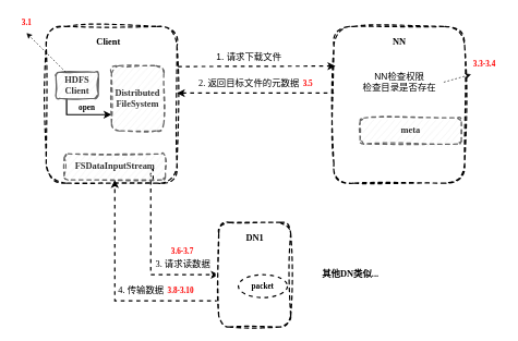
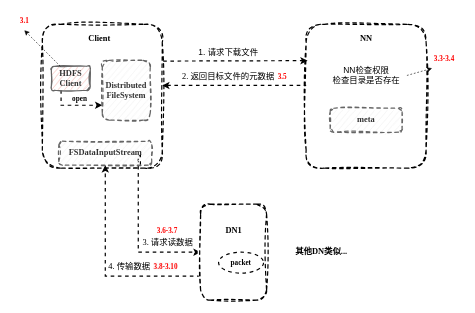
- <mxCell id="5" value="&lt;b&gt;&lt;font style=&quot;font-size: 14px;&quot; face=&quot;Times New Roman&quot;&gt;HDFS &lt;br&gt;Client&lt;/font&gt;&lt;/b&gt;" style="rounded=1;whiteSpace=wrap;html=1;sketch=1;curveFitting=1;jiggle=2;strokeWidth=2;fillColor=#f5f5f5;strokeColor=#666666;fontColor=#333333;" parent="1" vertex="1"><mxGeometry x="85" y="110" width="65" height="40" as="geometry" /></mxCell>
+ <mxCell id="5" value="&lt;b&gt;&lt;font style=&quot;font-size: 14px;&quot; face=&quot;Times New Roman&quot;&gt;HDFS &lt;br&gt;Client&lt;/font&gt;&lt;/b&gt;" style="rounded=1;whiteSpace=wrap;html=1;sketch=1;curveFitting=1;jiggle=2;strokeWidth=2;fillColor=#f8cecc;strokeColor=#666666;fontColor=#333333;" parent="1" vertex="1"><mxGeometry x="85" y="110" width="65" height="40" as="geometry" /></mxCell>
- <mxCell id="4" style="edgeStyle=orthogonalEdgeStyle;rounded=0;orthogonalLoop=1;jettySize=auto;html=1;exitX=0.25;exitY=1;exitDx=0;exitDy=0;entryX=0;entryY=0.75;entryDx=0;entryDy=0;strokeWidth=2;dashed=0;" parent="1" source="5" target="6" edge="1"><mxGeometry relative="1" as="geometry" /></mxCell>
+ <mxCell id="4" style="edgeStyle=orthogonalEdgeStyle;rounded=0;orthogonalLoop=1;jettySize=auto;html=1;exitX=0.25;exitY=1;exitDx=0;exitDy=0;entryX=0;entryY=0.75;entryDx=0;entryDy=0;strokeWidth=2;dashed=1;" parent="1" source="5" target="6" edge="1"><mxGeometry relative="1" as="geometry" /></mxCell>
- <mxCell id="20" value="&lt;font face=&quot;Times New Roman&quot;&gt;&lt;span style=&quot;font-size: 14px;&quot;&gt;&lt;b&gt;meta&lt;/b&gt;&lt;/span&gt;&lt;/font&gt;" style="rounded=1;whiteSpace=wrap;html=1;sketch=1;curveFitting=1;jiggle=2;strokeWidth=2;fillColor=#f5f5f5;strokeColor=#666666;fontColor=#333333;dashed=1;" parent="1" vertex="1"><mxGeometry x="550" y="180" width="155" height="40" as="geometry" /></mxCell>
+ <mxCell id="20" value="&lt;font face=&quot;Times New Roman&quot;&gt;&lt;span style=&quot;font-size: 14px;&quot;&gt;&lt;b&gt;meta&lt;/b&gt;&lt;/span&gt;&lt;/font&gt;" style="rounded=1;whiteSpace=wrap;html=1;sketch=1;curveFitting=1;jiggle=2;strokeWidth=2;fillColor=#f5f5f5;strokeColor=#666666;fontColor=#333333;dashed=1;" parent="1" vertex="1"><mxGeometry x="550" y="180" width="120" height="40" as="geometry" /></mxCell>
- <mxCell id="23" value="&lt;font face=&quot;Times New Roman&quot;&gt;&lt;span style=&quot;font-size: 14px;&quot;&gt;&lt;b&gt;DN1&lt;/b&gt;&lt;/span&gt;&lt;/font&gt;" style="text;html=1;align=center;verticalAlign=middle;resizable=0;points=[];autosize=1;strokeColor=none;fillColor=none;" parent="1" vertex="1"><mxGeometry x="364" y="350" width="50" height="30" as="geometry" /></mxCell>
+ <mxCell id="23" value="&lt;font face=&quot;Times New Roman&quot;&gt;&lt;span style=&quot;font-size: 14px;&quot;&gt;&lt;b&gt;DN1&lt;/b&gt;&lt;/span&gt;&lt;/font&gt;" style="text;html=1;align=center;verticalAlign=middle;resizable=0;points=[];autosize=1;strokeColor=none;fillColor=none;" parent="1" vertex="1"><mxGeometry x="364" y="370" width="50" height="30" as="geometry" /></mxCell>
